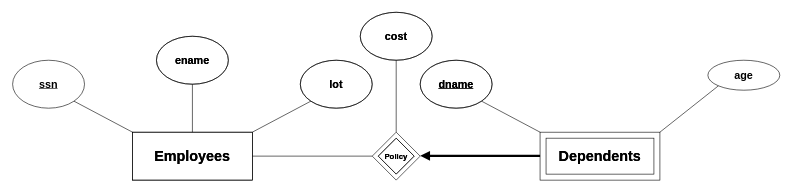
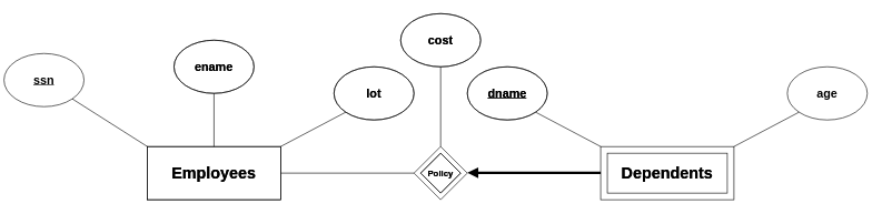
- <mxCell id="13" value="&lt;b&gt;&lt;font style=&quot;font-size: 18px;&quot;&gt;age&lt;/font&gt;&lt;/b&gt;" style="ellipse;whiteSpace=wrap;html=1;fillColor=none;" vertex="1" parent="1"><mxGeometry x="1180" y="100" width="120" height="50" as="geometry" /></mxCell>
+ <mxCell id="13" value="&lt;b&gt;&lt;font style=&quot;font-size: 18px;&quot;&gt;age&lt;/font&gt;&lt;/b&gt;" style="ellipse;whiteSpace=wrap;html=1;fillColor=none;" vertex="1" parent="1"><mxGeometry x="1180" y="100" width="120" height="80" as="geometry" /></mxCell>
- <mxCell id="3" value="&lt;b&gt;&lt;u&gt;&lt;font style=&quot;font-size: 18px;&quot;&gt;ssn&lt;/font&gt;&lt;/u&gt;&lt;/b&gt;" style="ellipse;whiteSpace=wrap;html=1;fillColor=none;" parent="1" vertex="1"><mxGeometry y="100" width="120" height="80" as="geometry" x="20" /></mxCell>
+ <mxCell id="3" value="&lt;b&gt;&lt;u&gt;&lt;font style=&quot;font-size: 18px;&quot;&gt;ssn&lt;/font&gt;&lt;/u&gt;&lt;/b&gt;" style="ellipse;whiteSpace=wrap;html=1;fillColor=none;" parent="1" vertex="1"><mxGeometry x="5" y="80" width="120" height="80" as="geometry" /></mxCell>
